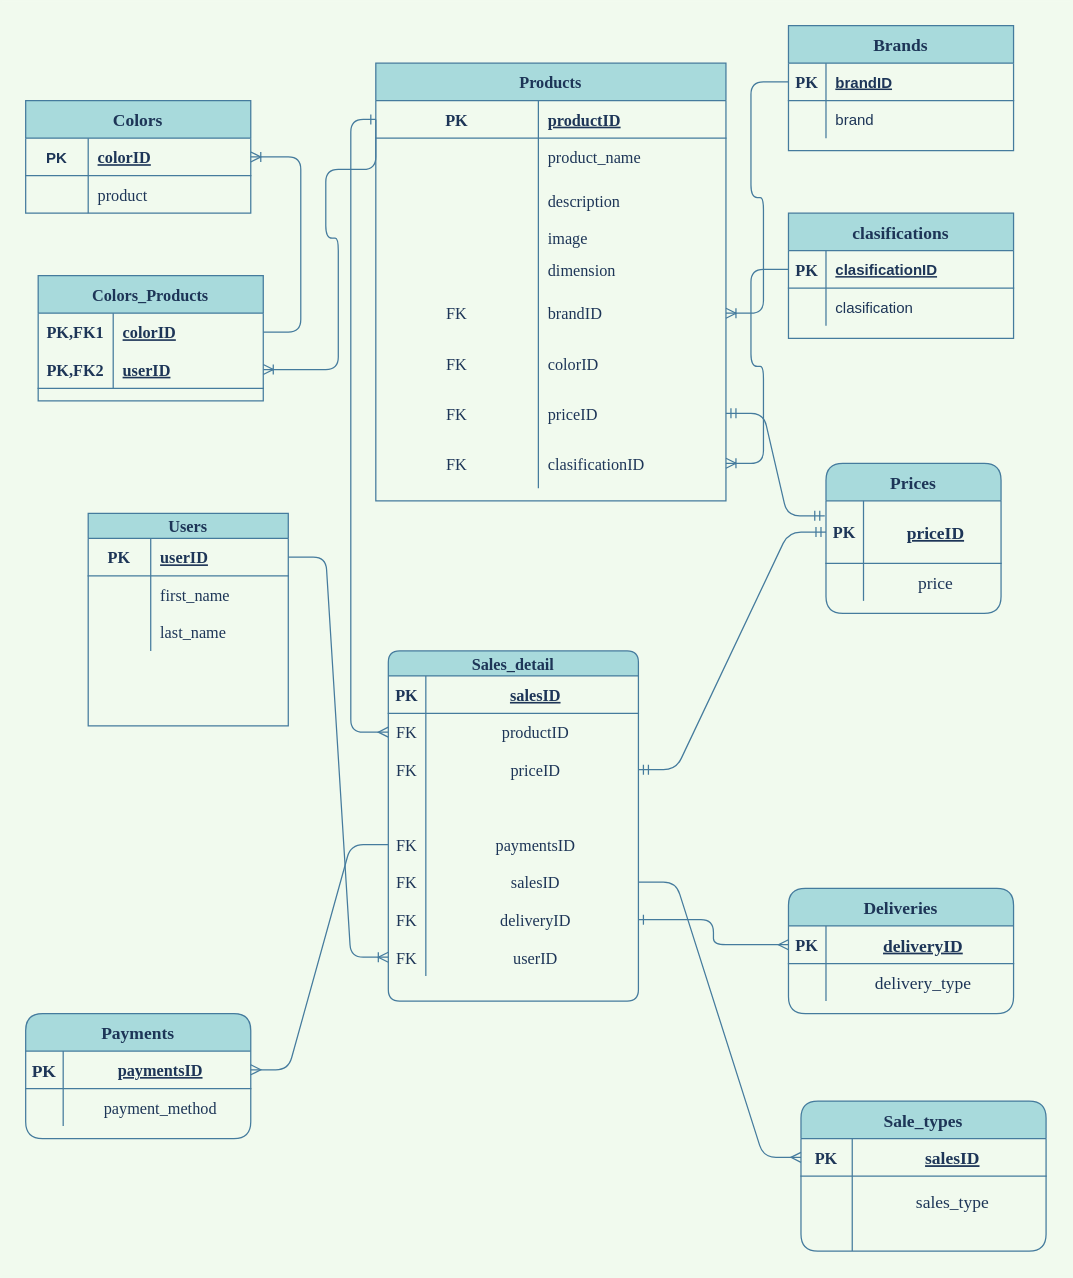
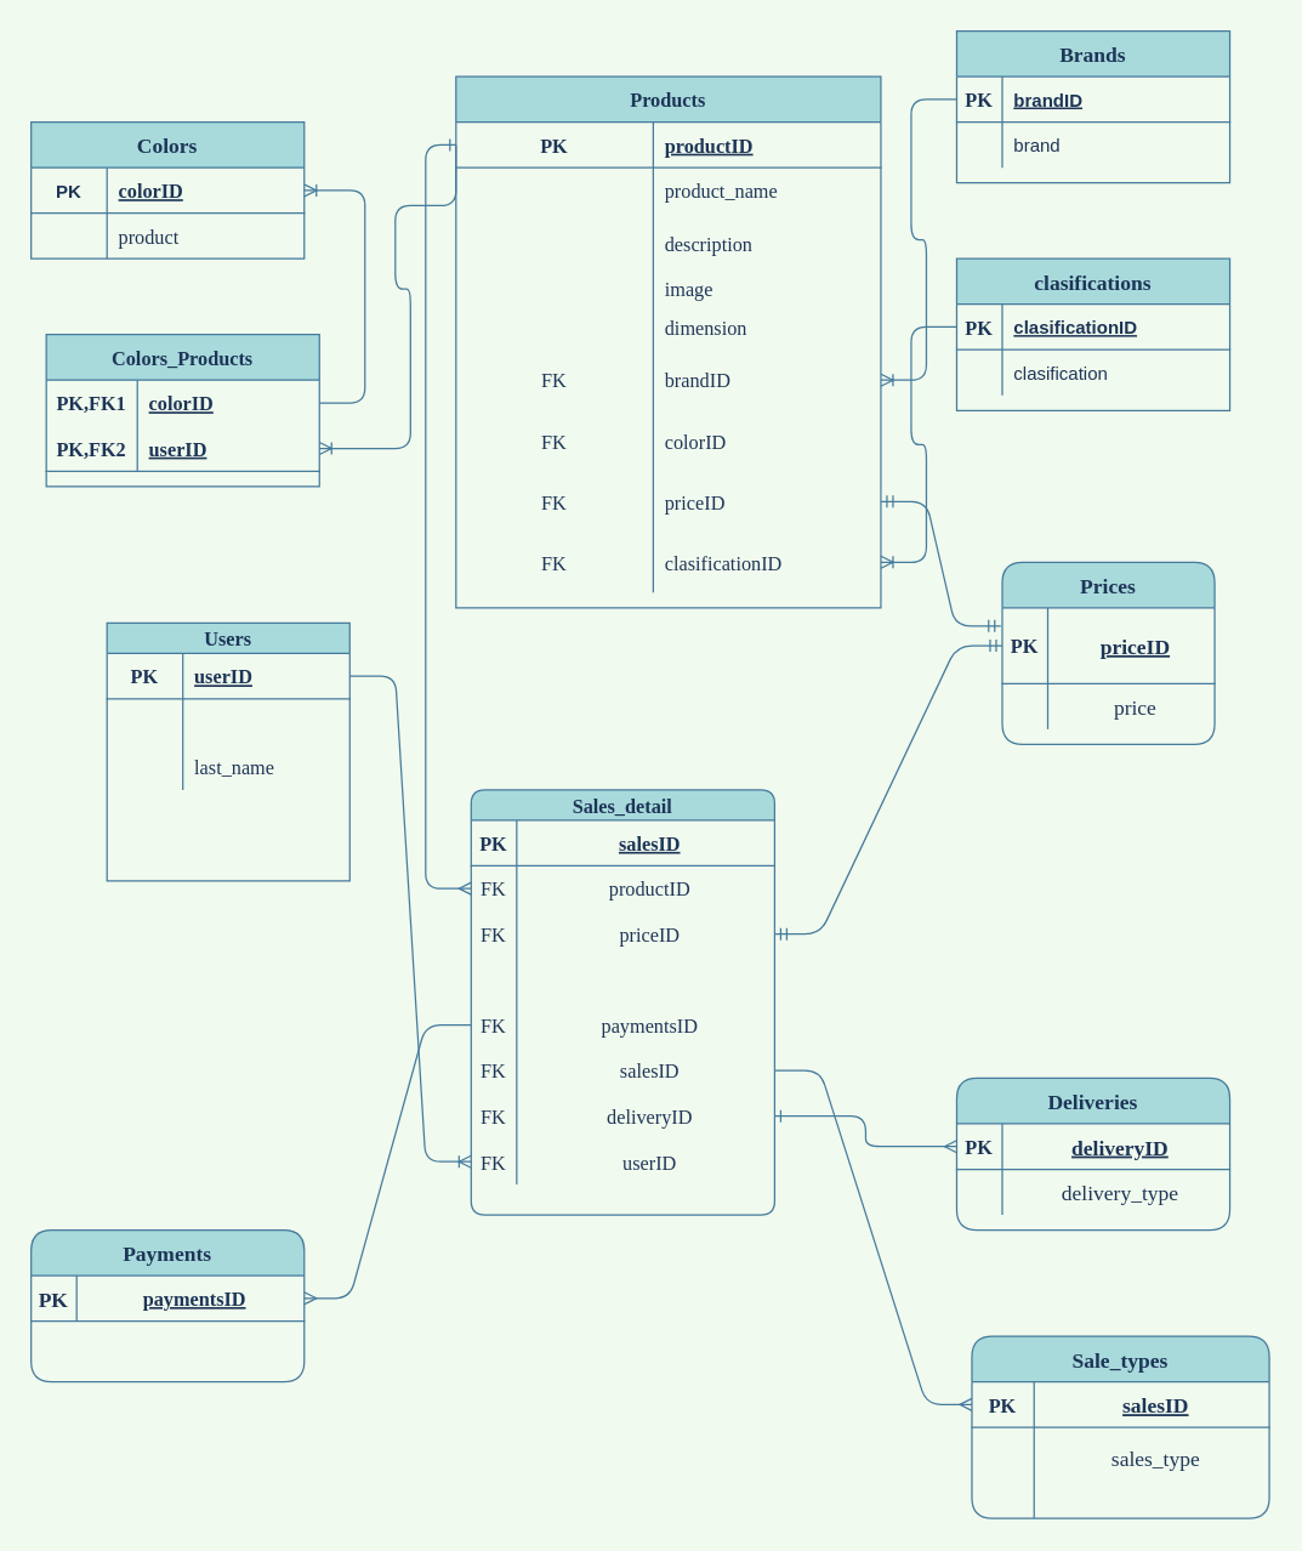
- <mxCell id="63" value="first_name" style="shape=partialRectangle;connectable=0;fillColor=none;top=0;left=0;bottom=0;right=0;align=left;spacingLeft=6;overflow=hidden;strokeColor=#457B9D;fontColor=#1D3557;fontFamily=Verdana;fontSize=13;" vertex="1" parent="61"><mxGeometry x="50" width="110" height="30" as="geometry" /></mxCell>
- <mxCell id="25" value="payment_method" style="shape=partialRectangle;connectable=0;fillColor=none;top=0;left=0;bottom=0;right=0;align=center;spacingLeft=6;overflow=hidden;strokeColor=#457B9D;rounded=1;fontFamily=Verdana;fontSize=13;textDirection=ltr;labelBackgroundColor=none;fontColor=#1D3557;" vertex="1" parent="23"><mxGeometry x="30" width="150" height="30" as="geometry" /></mxCell>
